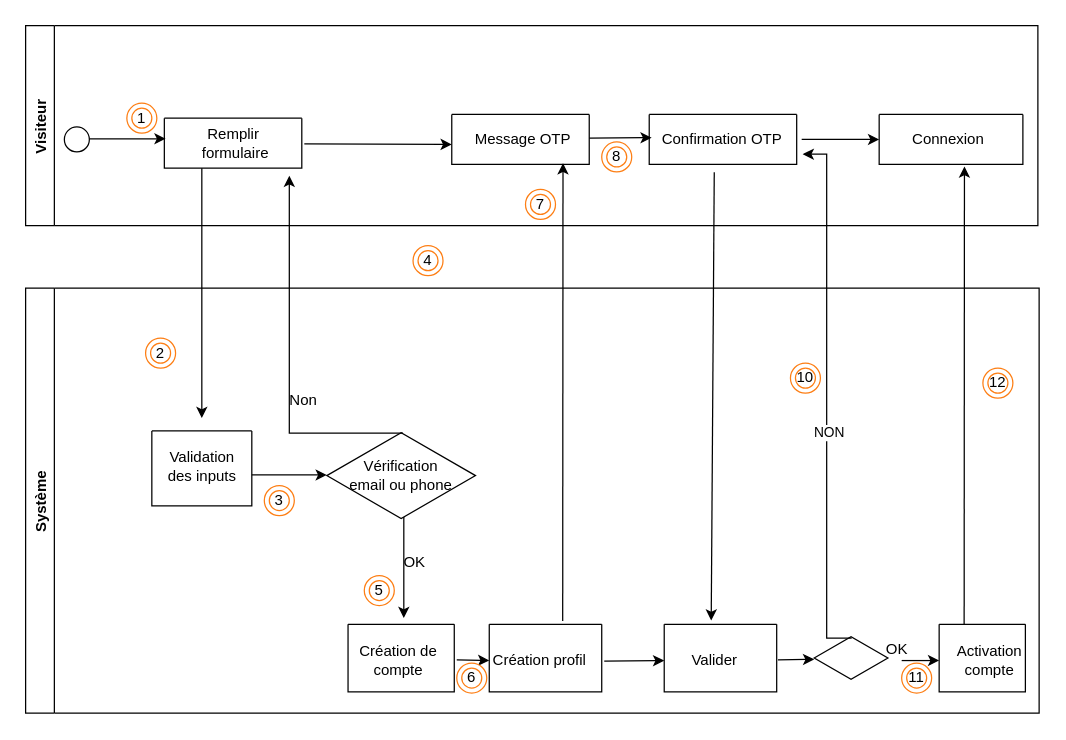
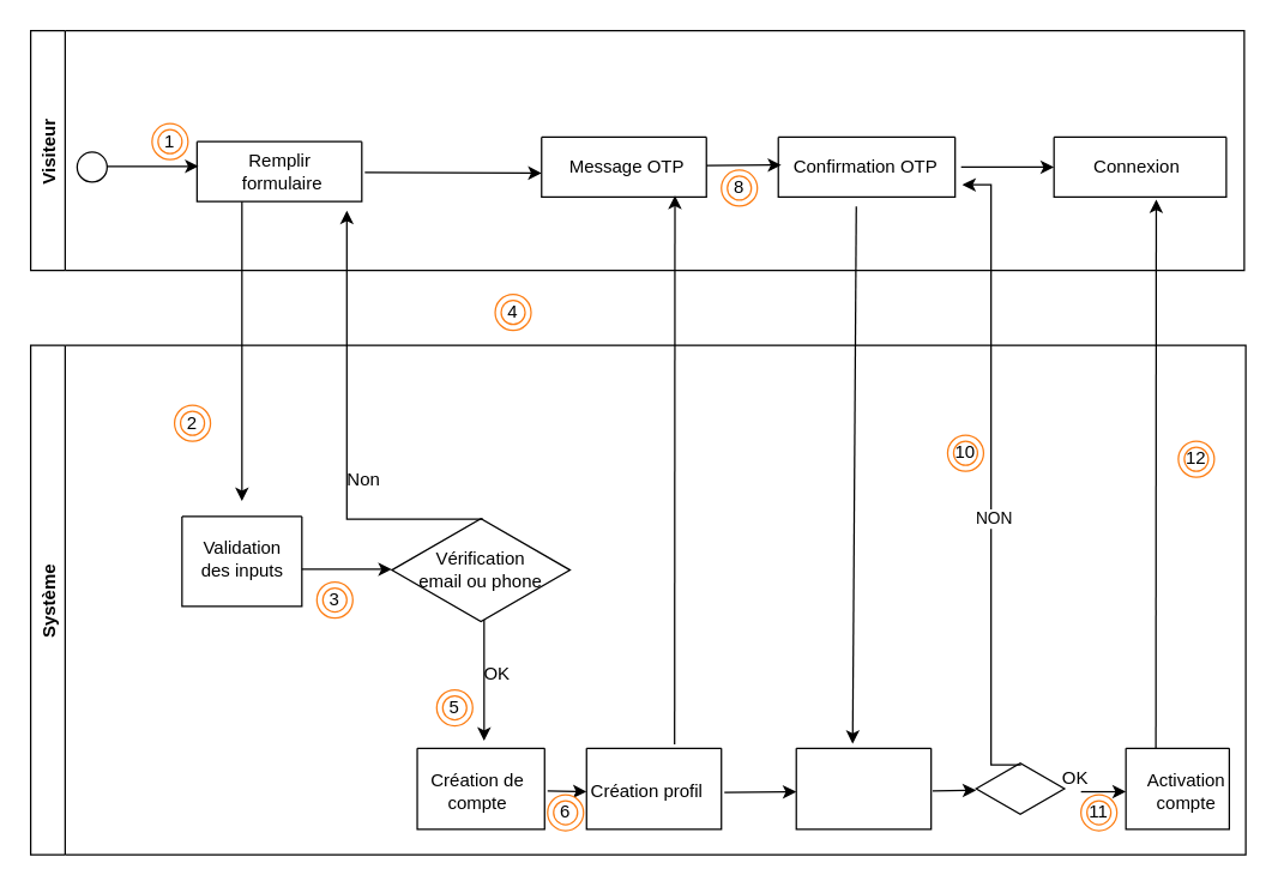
- <mxCell id="51" value="7" style="ellipse;shape=doubleEllipse;whiteSpace=wrap;html=1;aspect=fixed;strokeColor=#FD7E14;" vertex="1" parent="1"><mxGeometry x="420" y="151" width="24" height="24" as="geometry" /></mxCell>
- <mxCell id="26" value="Valider" style="text;html=1;align=center;verticalAlign=middle;resizable=0;points=[];autosize=1;strokeColor=none;fillColor=none;" vertex="1" parent="25"><mxGeometry x="10" y="14" width="60" height="30" as="geometry" /></mxCell>
